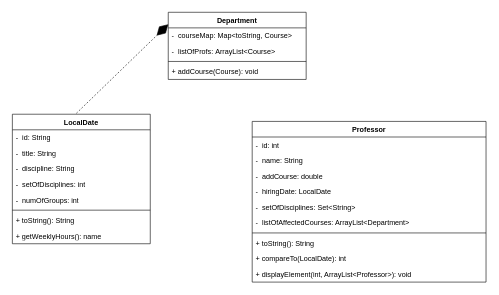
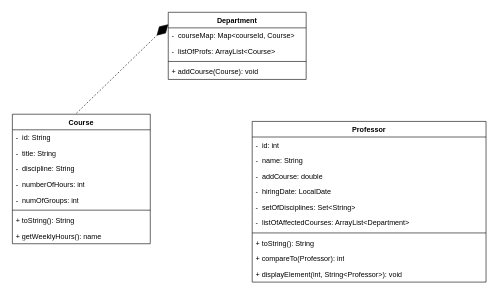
- <mxCell id="3" value="-&amp;nbsp;&amp;nbsp;courseMap: Map&amp;lt;toString, Course&amp;gt;" style="text;strokeColor=none;fillColor=none;align=left;verticalAlign=top;spacingLeft=4;spacingRight=4;overflow=hidden;rotatable=0;points=[[0,0.5],[1,0.5]];portConstraint=eastwest;whiteSpace=wrap;html=1;" vertex="1" parent="2"><mxGeometry y="26" width="230" height="26" as="geometry" /></mxCell>
+ <mxCell id="3" value="-&amp;nbsp;&amp;nbsp;courseMap: Map&amp;lt;courseId, Course&amp;gt;" style="text;strokeColor=none;fillColor=none;align=left;verticalAlign=top;spacingLeft=4;spacingRight=4;overflow=hidden;rotatable=0;points=[[0,0.5],[1,0.5]];portConstraint=eastwest;whiteSpace=wrap;html=1;" vertex="1" parent="2"><mxGeometry y="26" width="230" height="26" as="geometry" /></mxCell>
- <mxCell id="7" value="LocalDate" style="swimlane;fontStyle=1;align=center;verticalAlign=top;childLayout=stackLayout;horizontal=1;startSize=26;horizontalStack=0;resizeParent=1;resizeParentMax=0;resizeLast=0;collapsible=1;marginBottom=0;whiteSpace=wrap;html=1;" vertex="1" parent="1"><mxGeometry x="20" y="190" width="230" height="216" as="geometry"><mxRectangle x="70" y="76" width="110" height="30" as="alternateBounds" /></mxGeometry></mxCell>
+ <mxCell id="7" value="Course" style="swimlane;fontStyle=1;align=center;verticalAlign=top;childLayout=stackLayout;horizontal=1;startSize=26;horizontalStack=0;resizeParent=1;resizeParentMax=0;resizeLast=0;collapsible=1;marginBottom=0;whiteSpace=wrap;html=1;" vertex="1" parent="1"><mxGeometry x="20" y="190" width="230" height="216" as="geometry"><mxRectangle x="70" y="76" width="110" height="30" as="alternateBounds" /></mxGeometry></mxCell>
- <mxCell id="11" value="-&amp;nbsp; setOfDisciplines: int" style="text;strokeColor=none;fillColor=none;align=left;verticalAlign=top;spacingLeft=4;spacingRight=4;overflow=hidden;rotatable=0;points=[[0,0.5],[1,0.5]];portConstraint=eastwest;whiteSpace=wrap;html=1;" vertex="1" parent="7"><mxGeometry y="104" width="230" height="26" as="geometry" /></mxCell>
+ <mxCell id="11" value="-&amp;nbsp; numberOfHours: int" style="text;strokeColor=none;fillColor=none;align=left;verticalAlign=top;spacingLeft=4;spacingRight=4;overflow=hidden;rotatable=0;points=[[0,0.5],[1,0.5]];portConstraint=eastwest;whiteSpace=wrap;html=1;" vertex="1" parent="7"><mxGeometry y="104" width="230" height="26" as="geometry" /></mxCell>
- <mxCell id="26" value="+ compareTo&lt;span style=&quot;background-color: initial;&quot;&gt;(LocalDate&lt;/span&gt;&lt;span style=&quot;background-color: initial;&quot;&gt;):&amp;nbsp;&lt;/span&gt;int" style="text;strokeColor=none;fillColor=none;align=left;verticalAlign=top;spacingLeft=4;spacingRight=4;overflow=hidden;rotatable=0;points=[[0,0.5],[1,0.5]];portConstraint=eastwest;whiteSpace=wrap;html=1;" vertex="1" parent="17"><mxGeometry y="216" width="390" height="26" as="geometry" /></mxCell>
+ <mxCell id="26" value="+ compareTo&lt;span style=&quot;background-color: initial;&quot;&gt;(Professor&lt;/span&gt;&lt;span style=&quot;background-color: initial;&quot;&gt;):&amp;nbsp;&lt;/span&gt;int" style="text;strokeColor=none;fillColor=none;align=left;verticalAlign=top;spacingLeft=4;spacingRight=4;overflow=hidden;rotatable=0;points=[[0,0.5],[1,0.5]];portConstraint=eastwest;whiteSpace=wrap;html=1;" vertex="1" parent="17"><mxGeometry y="216" width="390" height="26" as="geometry" /></mxCell>
- <mxCell id="27" value="+ displayElement&lt;span style=&quot;background-color: initial;&quot;&gt;(int, ArrayList&amp;lt;Professor&amp;gt;&lt;/span&gt;&lt;span style=&quot;background-color: initial;&quot;&gt;): void&lt;/span&gt;" style="text;strokeColor=none;fillColor=none;align=left;verticalAlign=top;spacingLeft=4;spacingRight=4;overflow=hidden;rotatable=0;points=[[0,0.5],[1,0.5]];portConstraint=eastwest;whiteSpace=wrap;html=1;" vertex="1" parent="17"><mxGeometry y="242" width="390" height="26" as="geometry" /></mxCell>
+ <mxCell id="27" value="+ displayElement&lt;span style=&quot;background-color: initial;&quot;&gt;(int, String&amp;lt;Professor&amp;gt;&lt;/span&gt;&lt;span style=&quot;background-color: initial;&quot;&gt;): void&lt;/span&gt;" style="text;strokeColor=none;fillColor=none;align=left;verticalAlign=top;spacingLeft=4;spacingRight=4;overflow=hidden;rotatable=0;points=[[0,0.5],[1,0.5]];portConstraint=eastwest;whiteSpace=wrap;html=1;" vertex="1" parent="17"><mxGeometry y="242" width="390" height="26" as="geometry" /></mxCell>
